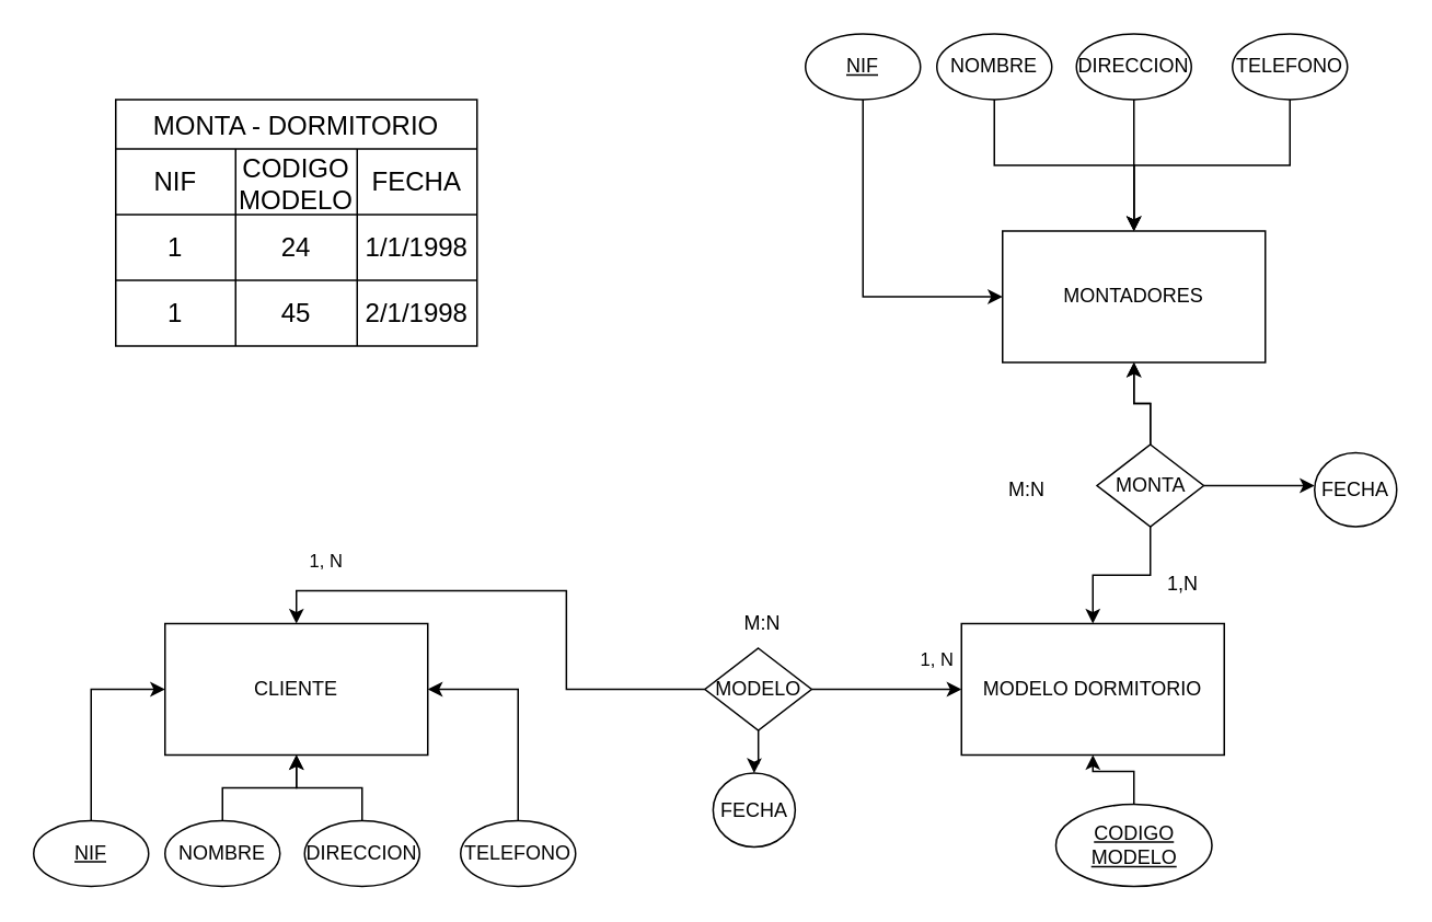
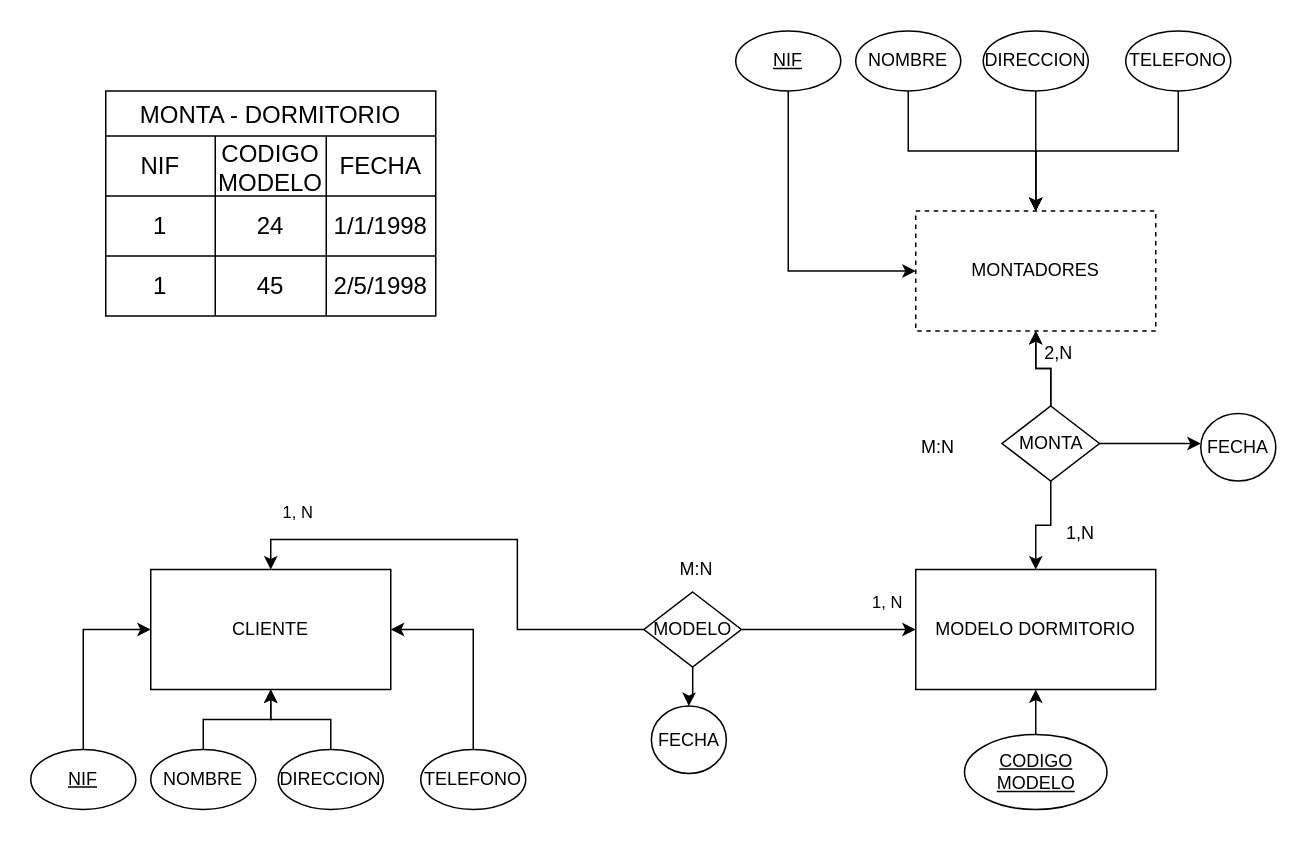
- <mxCell id="3" value="MONTADORES" style="rounded=0;whiteSpace=wrap;html=1;" vertex="1" parent="1"><mxGeometry x="610" y="140" width="160" height="80" as="geometry" /></mxCell>
+ <mxCell id="3" value="MONTADORES" style="rounded=0;whiteSpace=wrap;html=1;dashed=1;" vertex="1" parent="1"><mxGeometry x="610" y="140" width="160" height="80" as="geometry" /></mxCell>
- <mxCell id="42" value="2/1/1998" style="shape=partialRectangle;html=1;whiteSpace=wrap;connectable=0;strokeColor=inherit;overflow=hidden;fillColor=none;top=0;left=0;bottom=0;right=0;pointerEvents=1;fontSize=16;" vertex="1" parent="39"><mxGeometry x="147" width="73" height="40" as="geometry"><mxRectangle width="73" height="40" as="alternateBounds" /></mxGeometry></mxCell>
+ <mxCell id="42" value="2/5/1998" style="shape=partialRectangle;html=1;whiteSpace=wrap;connectable=0;strokeColor=inherit;overflow=hidden;fillColor=none;top=0;left=0;bottom=0;right=0;pointerEvents=1;fontSize=16;" vertex="1" parent="39"><mxGeometry x="147" width="73" height="40" as="geometry"><mxRectangle width="73" height="40" as="alternateBounds" /></mxGeometry></mxCell>
+ <mxCell id="28" value="2,N" style="text;html=1;align=center;verticalAlign=middle;resizable=0;points=[];autosize=1;strokeColor=none;fillColor=none;" vertex="1" parent="1"><mxGeometry x="685" y="220" width="40" height="30" as="geometry" /></mxCell>
- <mxCell id="2" value="MODELO DORMITORIO" style="rounded=0;whiteSpace=wrap;html=1;" vertex="1" parent="1"><mxGeometry x="585" y="379" width="160" height="80" as="geometry" /></mxCell>
+ <mxCell id="2" value="MODELO DORMITORIO" style="rounded=0;whiteSpace=wrap;html=1;" vertex="1" parent="1"><mxGeometry x="610" y="379" width="160" height="80" as="geometry" /></mxCell>
